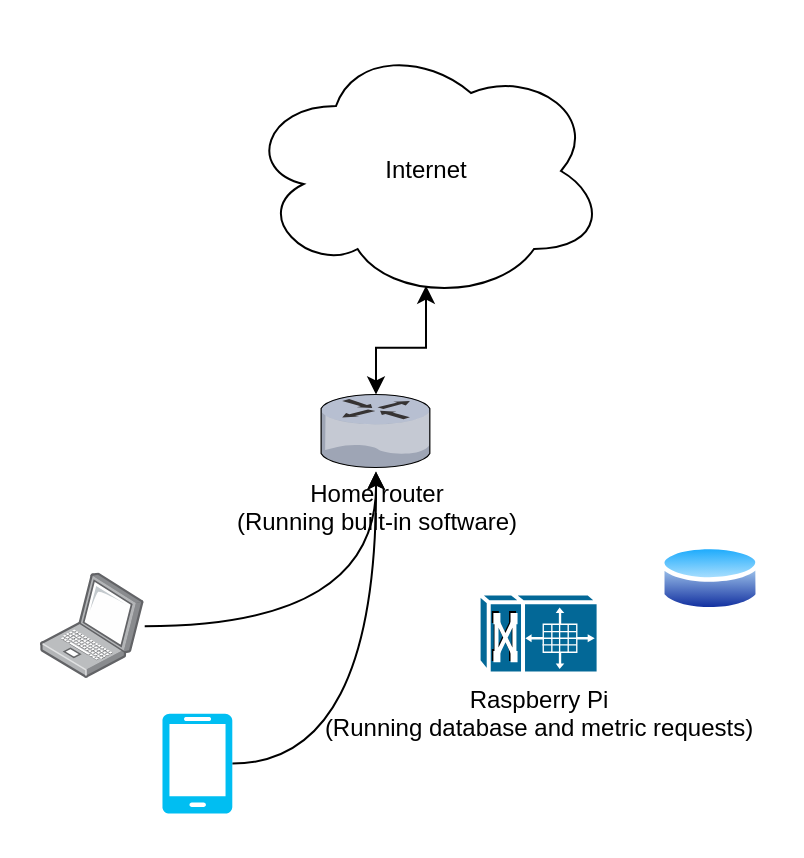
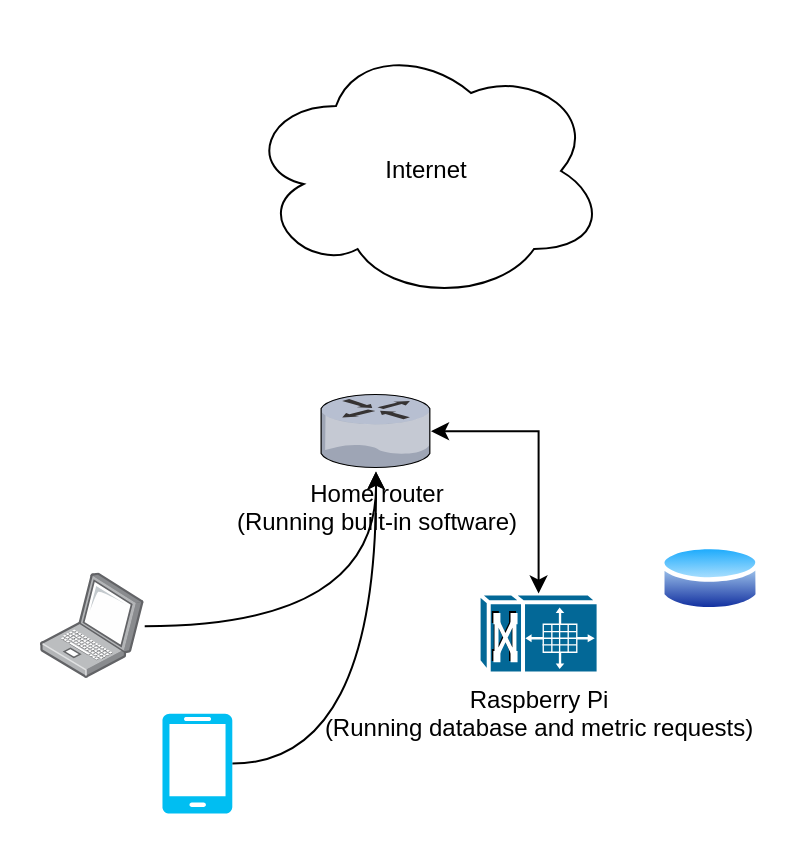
- <mxCell id="10" style="edgeStyle=orthogonalEdgeStyle;rounded=0;orthogonalLoop=1;jettySize=auto;html=1;entryX=0.5;entryY=0.941;entryDx=0;entryDy=0;entryPerimeter=0;startArrow=classic;startFill=1;" parent="1" source="2" target="7" edge="1"><mxGeometry relative="1" as="geometry" /></mxCell>
+ <mxCell id="10" style="edgeStyle=orthogonalEdgeStyle;rounded=0;orthogonalLoop=1;jettySize=auto;html=1;startArrow=classic;startFill=1;" parent="1" source="2" target="9" edge="1"><mxGeometry relative="1" as="geometry" /></mxCell>
